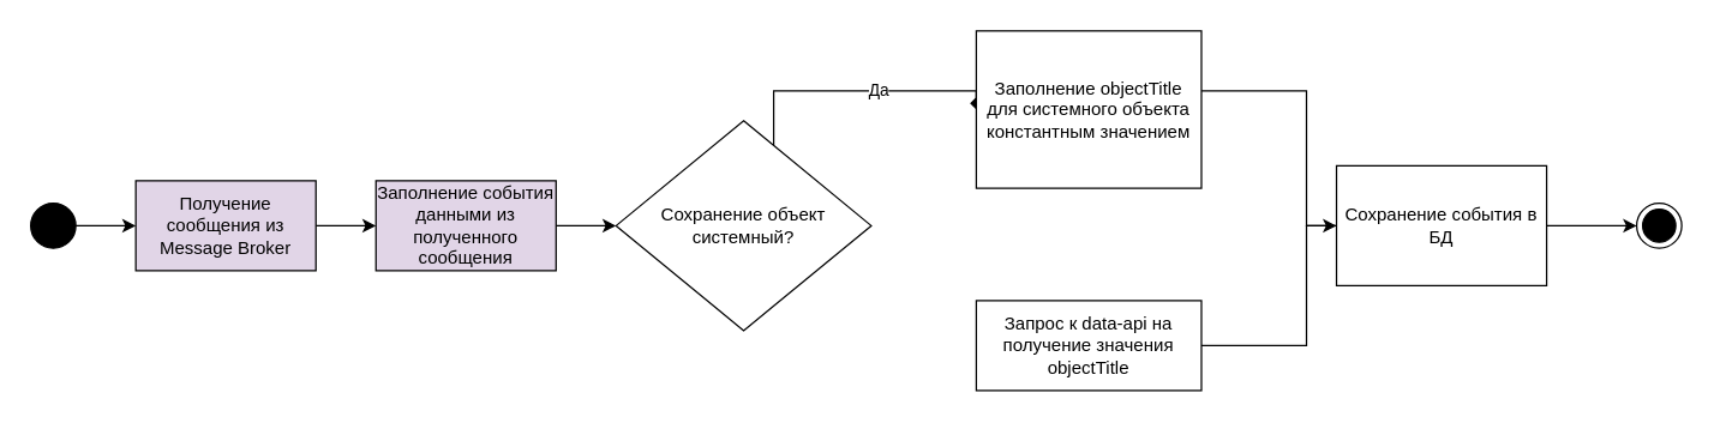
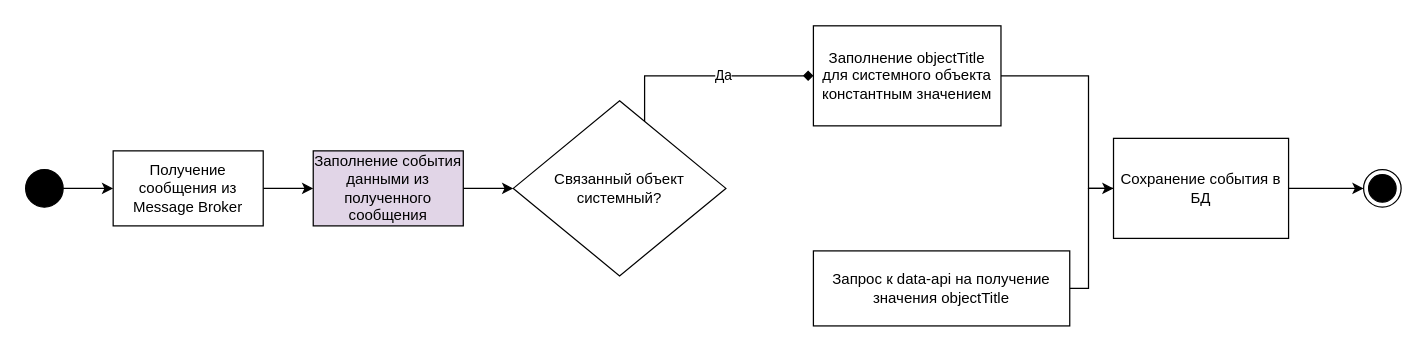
- <mxCell id="10" value="Заполнение objectTitle для системного объекта константным значением" style="whiteSpace=wrap;html=1;rounded=0;comic=0;" vertex="1" parent="1"><mxGeometry x="650" y="20" width="150" height="105" as="geometry" /></mxCell>
+ <mxCell id="10" value="Заполнение objectTitle для системного объекта константным значением" style="whiteSpace=wrap;html=1;rounded=0;comic=0;" vertex="1" parent="1"><mxGeometry x="650" y="20" width="150" height="80" as="geometry" /></mxCell>
- <mxCell id="3" value="Получение сообщения из Message Broker" style="rounded=0;whiteSpace=wrap;html=1;fillColor=#e1d5e7;" vertex="1" parent="1"><mxGeometry x="90" y="120" width="120" height="60" as="geometry" /></mxCell>
+ <mxCell id="3" value="Получение сообщения из Message Broker" style="rounded=0;whiteSpace=wrap;html=1;" vertex="1" parent="1"><mxGeometry x="90" y="120" width="120" height="60" as="geometry" /></mxCell>
- <mxCell id="8" value="Сохранение объект системный?" style="rhombus;whiteSpace=wrap;html=1;rounded=0;comic=0;" vertex="1" parent="1"><mxGeometry x="410" y="80" width="170" height="140" as="geometry" /></mxCell>
+ <mxCell id="8" value="Связанный объект системный?" style="rhombus;whiteSpace=wrap;html=1;rounded=0;comic=0;" vertex="1" parent="1"><mxGeometry x="410" y="80" width="170" height="140" as="geometry" /></mxCell>
- <mxCell id="12" value="Запрос к data-api на получение значения objectTitle" style="whiteSpace=wrap;html=1;rounded=0;comic=0;" vertex="1" parent="1"><mxGeometry x="650" y="200" width="150" height="60" as="geometry" /></mxCell>
+ <mxCell id="12" value="Запрос к data-api на получение значения objectTitle" style="whiteSpace=wrap;html=1;rounded=0;comic=0;" vertex="1" parent="1"><mxGeometry x="650" y="200" width="205" height="60" as="geometry" /></mxCell>
